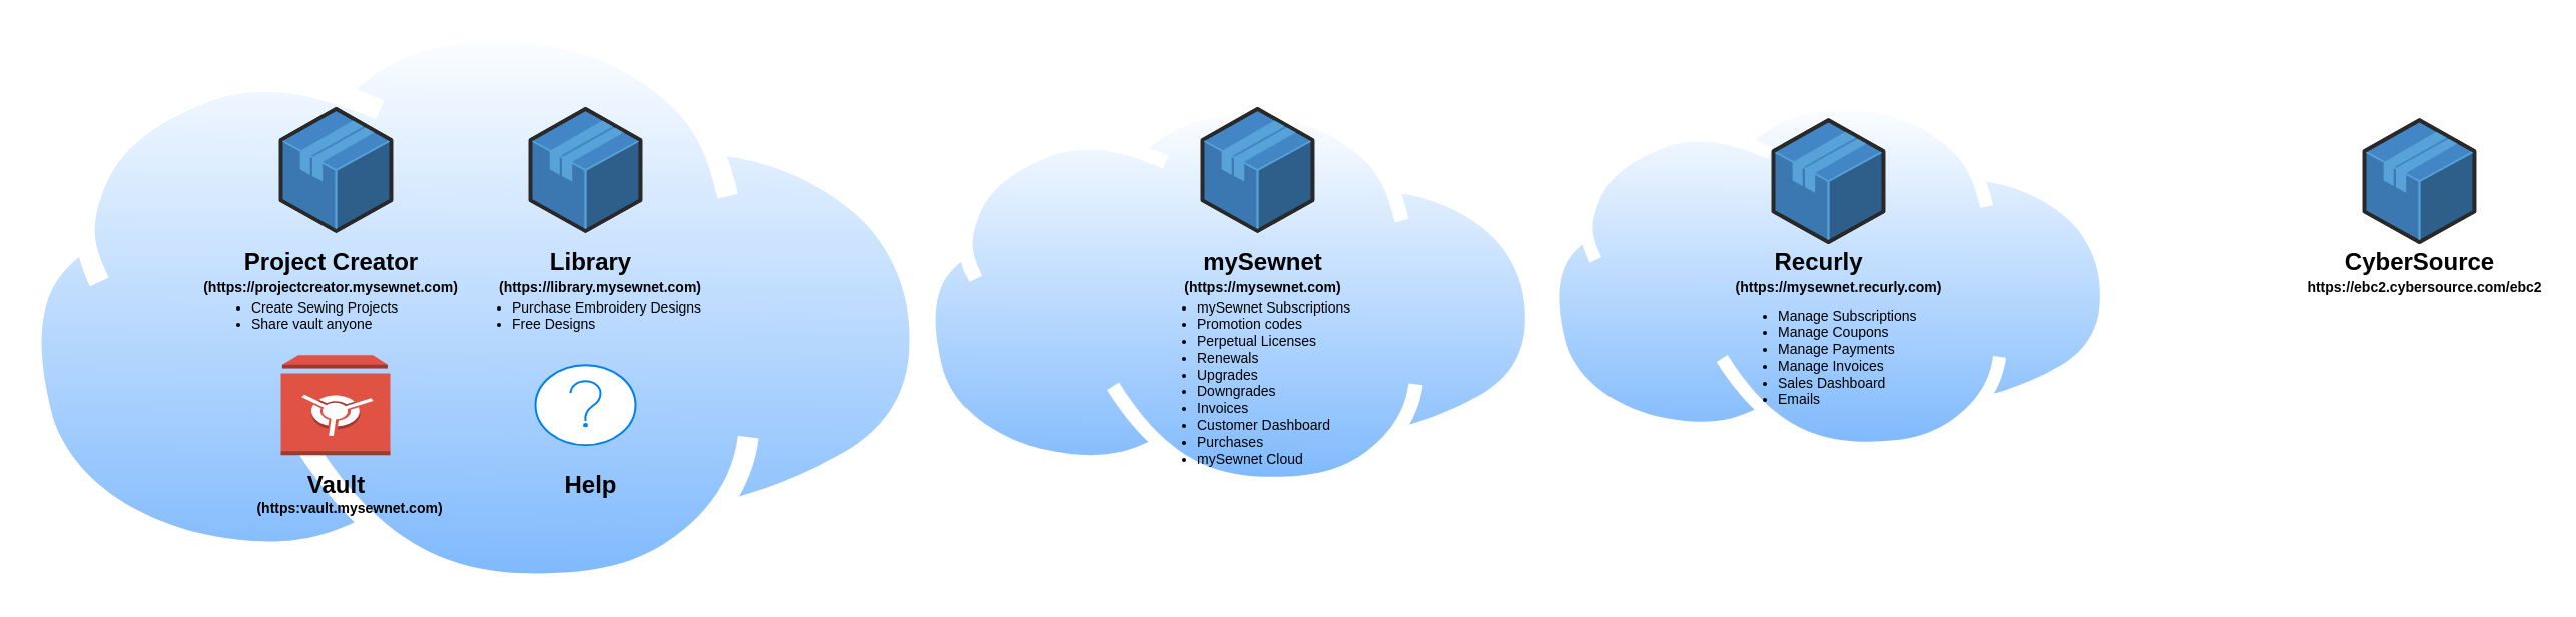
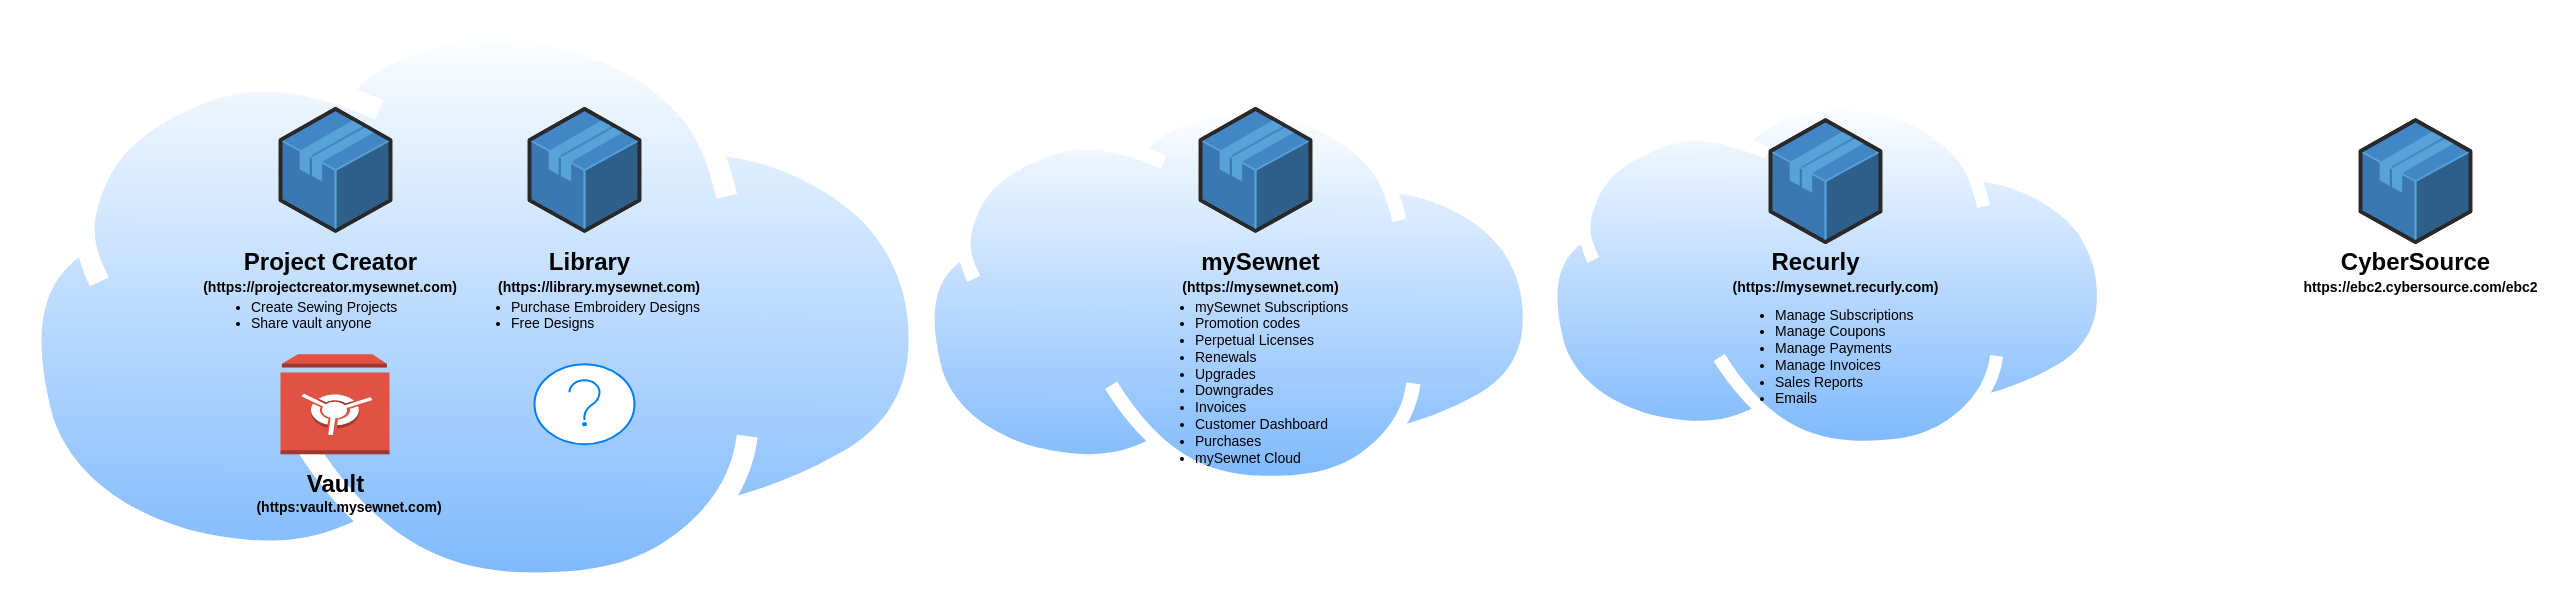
- <mxCell id="25" value="&lt;ul&gt;&lt;li&gt;Manage Subscriptions&lt;/li&gt;&lt;li&gt;Manage Coupons&lt;/li&gt;&lt;li&gt;Manage Payments&lt;/li&gt;&lt;li&gt;Manage Invoices&lt;/li&gt;&lt;li&gt;Sales Dashboard&lt;/li&gt;&lt;li&gt;Emails&lt;/li&gt;&lt;li&gt;&lt;br&gt;&lt;/li&gt;&lt;/ul&gt;" style="text;strokeColor=none;fillColor=none;html=1;whiteSpace=wrap;verticalAlign=middle;overflow=hidden;fontSize=14;" vertex="1" parent="1"><mxGeometry x="1732.5" y="290" width="185" height="120" as="geometry" /></mxCell>
+ <mxCell id="25" value="&lt;ul&gt;&lt;li&gt;Manage Subscriptions&lt;/li&gt;&lt;li&gt;Manage Coupons&lt;/li&gt;&lt;li&gt;Manage Payments&lt;/li&gt;&lt;li&gt;Manage Invoices&lt;/li&gt;&lt;li&gt;Sales Reports&lt;/li&gt;&lt;li&gt;Emails&lt;/li&gt;&lt;li&gt;&lt;br&gt;&lt;/li&gt;&lt;/ul&gt;" style="text;strokeColor=none;fillColor=none;html=1;whiteSpace=wrap;verticalAlign=middle;overflow=hidden;fontSize=14;" vertex="1" parent="1"><mxGeometry x="1732.5" y="290" width="185" height="120" as="geometry" /></mxCell>
- <mxCell id="12" value="Help" style="text;strokeColor=none;fillColor=none;html=1;fontSize=24;fontStyle=1;verticalAlign=middle;align=center;" vertex="1" parent="1"><mxGeometry x="539" y="463.65" width="100" height="40" as="geometry" /></mxCell>
